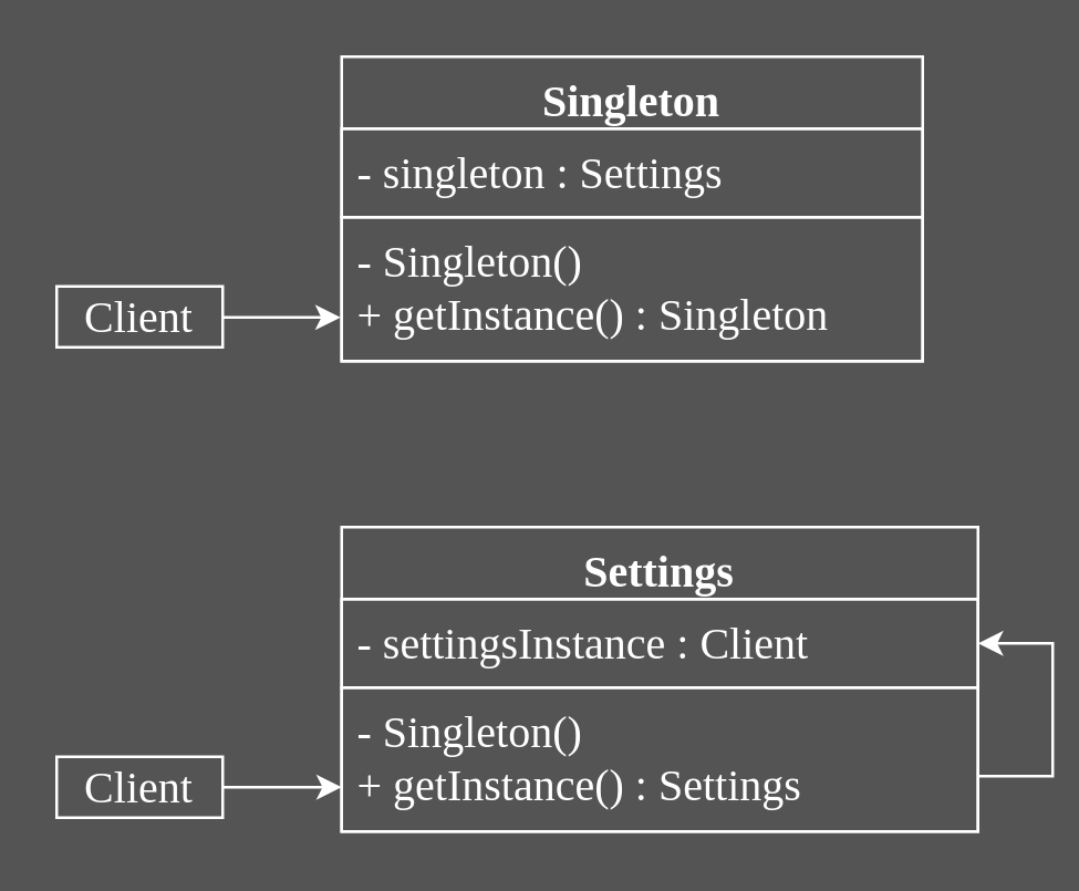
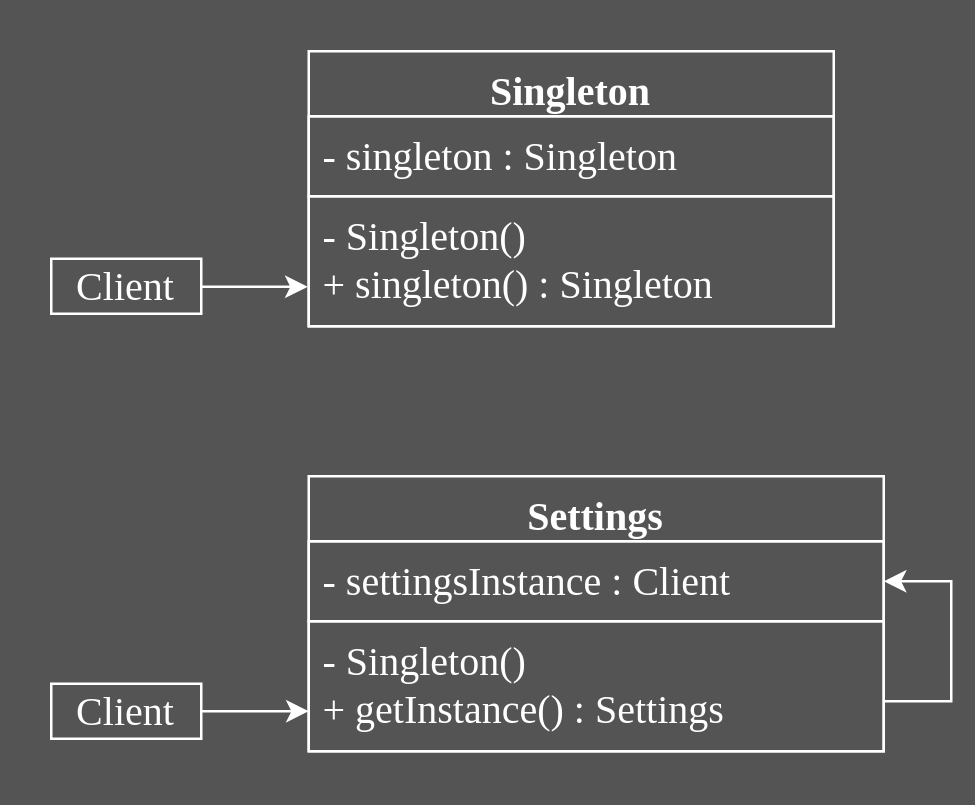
- <mxCell id="3" value="- singleton : Settings" style="text;align=left;verticalAlign=top;spacingLeft=4;spacingRight=4;overflow=hidden;rotatable=0;points=[[0,0.5],[1,0.5]];portConstraint=eastwest;whiteSpace=wrap;fontFamily=Exo;fontColor=#FFFFFF;strokeColor=#FFFFFF;fontSize=16;spacing=2;spacingTop=0;spacingBottom=0;html=1;" parent="2" vertex="1"><mxGeometry y="26" width="210" height="32" as="geometry" /></mxCell>
+ <mxCell id="3" value="- singleton : Singleton" style="text;align=left;verticalAlign=top;spacingLeft=4;spacingRight=4;overflow=hidden;rotatable=0;points=[[0,0.5],[1,0.5]];portConstraint=eastwest;whiteSpace=wrap;fontFamily=Exo;fontColor=#FFFFFF;strokeColor=#FFFFFF;fontSize=16;spacing=2;spacingTop=0;spacingBottom=0;html=1;" parent="2" vertex="1"><mxGeometry y="26" width="210" height="32" as="geometry" /></mxCell>
- <mxCell id="4" value="- Singleton()&lt;br&gt;+ getInstance() : Singleton&lt;br&gt;" style="text;align=left;verticalAlign=top;spacingLeft=4;spacingRight=4;overflow=hidden;rotatable=0;points=[[0,0.5],[1,0.5]];portConstraint=eastwest;whiteSpace=wrap;fontFamily=Exo;fontColor=#FFFFFF;strokeColor=#FFFFFF;fontSize=16;spacing=2;spacingTop=0;spacingBottom=0;html=1;" parent="2" vertex="1"><mxGeometry y="58" width="210" height="52" as="geometry" /></mxCell>
+ <mxCell id="4" value="- Singleton()&lt;br&gt;+ singleton() : Singleton&lt;br&gt;" style="text;align=left;verticalAlign=top;spacingLeft=4;spacingRight=4;overflow=hidden;rotatable=0;points=[[0,0.5],[1,0.5]];portConstraint=eastwest;whiteSpace=wrap;fontFamily=Exo;fontColor=#FFFFFF;strokeColor=#FFFFFF;fontSize=16;spacing=2;spacingTop=0;spacingBottom=0;html=1;" parent="2" vertex="1"><mxGeometry y="58" width="210" height="52" as="geometry" /></mxCell>
